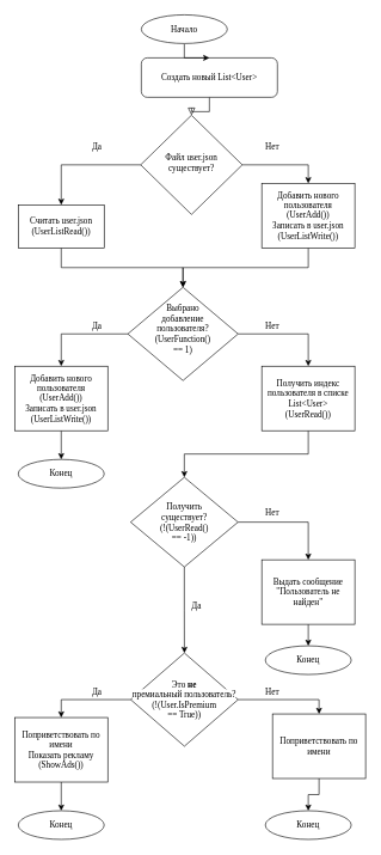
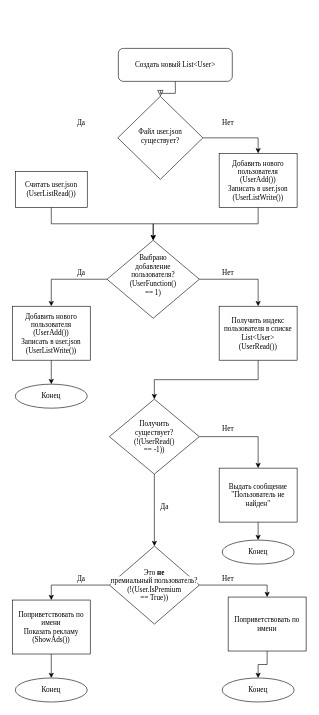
- <mxCell id="25" value="Начало" style="ellipse;whiteSpace=wrap;html=1;fontFamily=Georgia;" parent="1" vertex="1"><mxGeometry x="196.88" y="20" width="120" height="40" as="geometry" /></mxCell>
- <mxCell id="24" style="edgeStyle=orthogonalEdgeStyle;rounded=0;orthogonalLoop=1;jettySize=auto;html=1;exitX=0.5;exitY=1;exitDx=0;exitDy=0;entryX=0.5;entryY=0;entryDx=0;entryDy=0;" parent="1" source="25" target="3" edge="1"><mxGeometry relative="1" as="geometry" /></mxCell>
- <mxCell id="5" style="edgeStyle=orthogonalEdgeStyle;rounded=0;orthogonalLoop=1;jettySize=auto;html=1;exitX=0;exitY=0.5;exitDx=0;exitDy=0;entryX=0.5;entryY=0;entryDx=0;entryDy=0;fontFamily=Georgia;" parent="1" source="6" target="8" edge="1"><mxGeometry relative="1" as="geometry"><mxPoint x="95" y="255" as="targetPoint" /></mxGeometry></mxCell>
